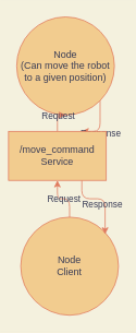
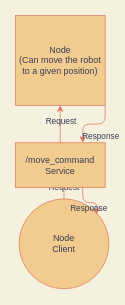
- <mxCell id="4" value="Node&lt;br&gt;(Can move the robot to a given position)" style="ellipse;whiteSpace=wrap;html=1;fillColor=#F2CC8F;strokeColor=#E07A5F;fontColor=#393C56;" vertex="1" parent="1"><mxGeometry x="20" y="20" width="120" height="120" as="geometry" /></mxCell>
+ <mxCell id="4" value="Node&lt;br&gt;(Can move the robot to a given position)" style="whiteSpace=wrap;html=1;fillColor=#F2CC8F;strokeColor=#E07A5F;fontColor=#393C56;rounded=0;" vertex="1" parent="1"><mxGeometry x="20" y="20" width="120" height="120" as="geometry" /></mxCell>
- <mxCell id="11" value="/move_command&lt;br&gt;Service" style="whiteSpace=wrap;html=1;fillColor=#F2CC8F;strokeColor=#E07A5F;fontColor=#393C56;" vertex="1" parent="1"><mxGeometry x="10" y="160" width="120" height="60" as="geometry" /></mxCell>
+ <mxCell id="11" value="/move_command&lt;br&gt;Service" style="whiteSpace=wrap;html=1;fillColor=#F2CC8F;strokeColor=#E07A5F;fontColor=#393C56;" vertex="1" parent="1"><mxGeometry x="20" y="190" width="120" height="60" as="geometry" /></mxCell>
